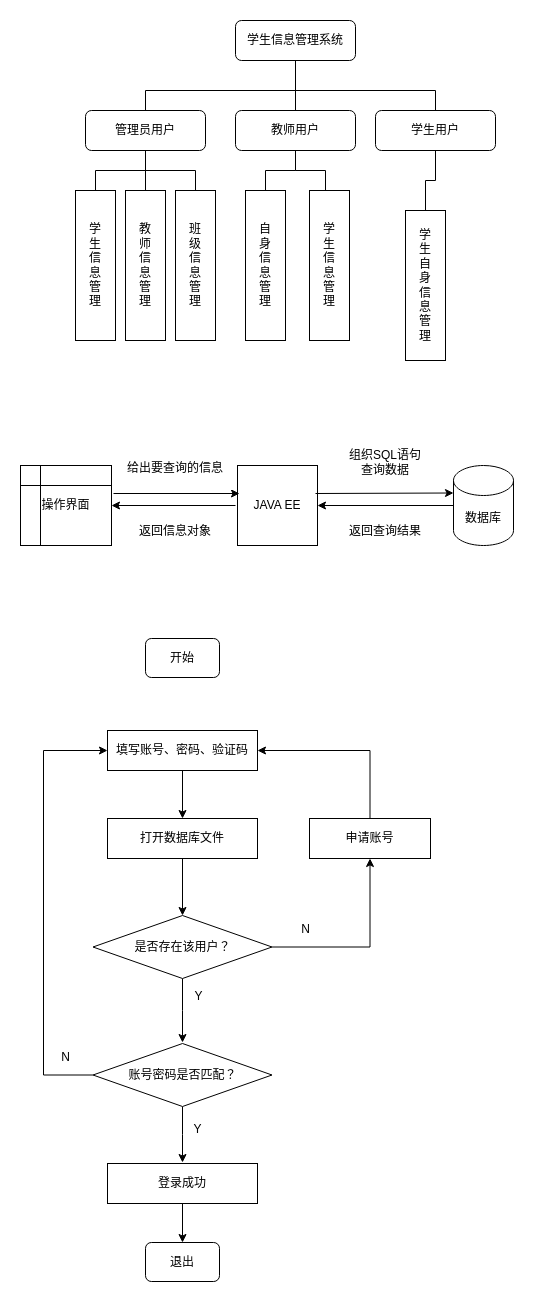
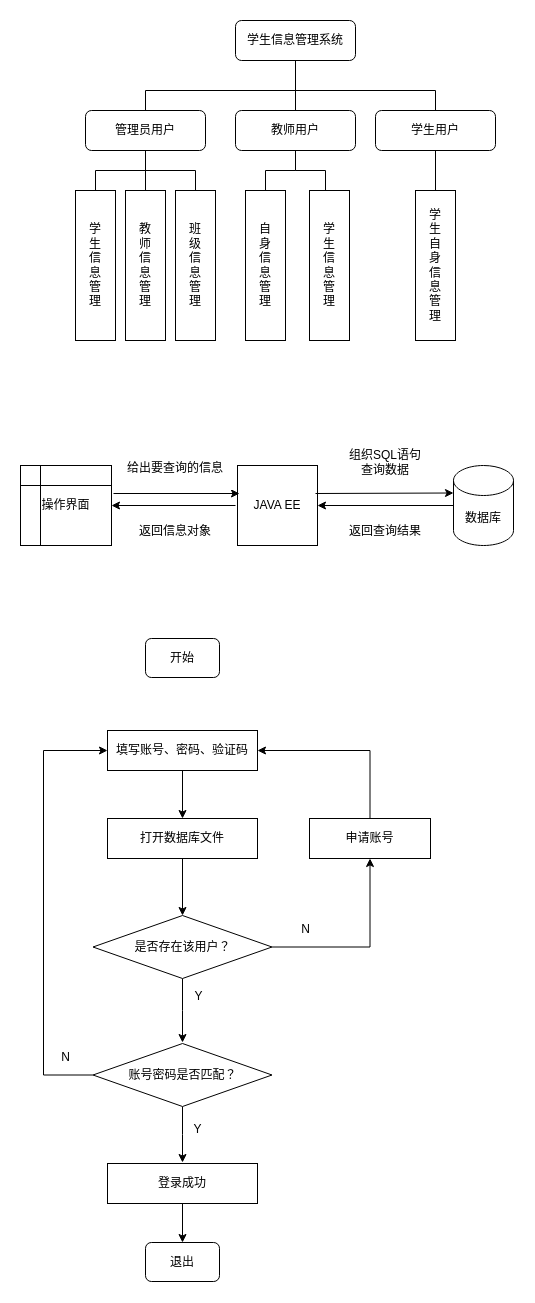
- <mxCell id="13" value="&lt;div&gt;学&lt;/div&gt;&lt;div&gt;生&lt;/div&gt;&lt;div&gt;自&lt;/div&gt;&lt;div&gt;身&lt;/div&gt;&lt;div&gt;信&lt;/div&gt;&lt;div&gt;息&lt;/div&gt;&lt;div&gt;管&lt;/div&gt;&lt;div&gt;理&lt;/div&gt;" style="rounded=0;whiteSpace=wrap;html=1;" parent="1" vertex="1"><mxGeometry x="405" y="210" width="40" height="150" as="geometry" /></mxCell>
+ <mxCell id="13" value="&lt;div&gt;学&lt;/div&gt;&lt;div&gt;生&lt;/div&gt;&lt;div&gt;自&lt;/div&gt;&lt;div&gt;身&lt;/div&gt;&lt;div&gt;信&lt;/div&gt;&lt;div&gt;息&lt;/div&gt;&lt;div&gt;管&lt;/div&gt;&lt;div&gt;理&lt;/div&gt;" style="rounded=0;whiteSpace=wrap;html=1;" parent="1" vertex="1"><mxGeometry x="415" y="190" width="40" height="150" as="geometry" /></mxCell>
